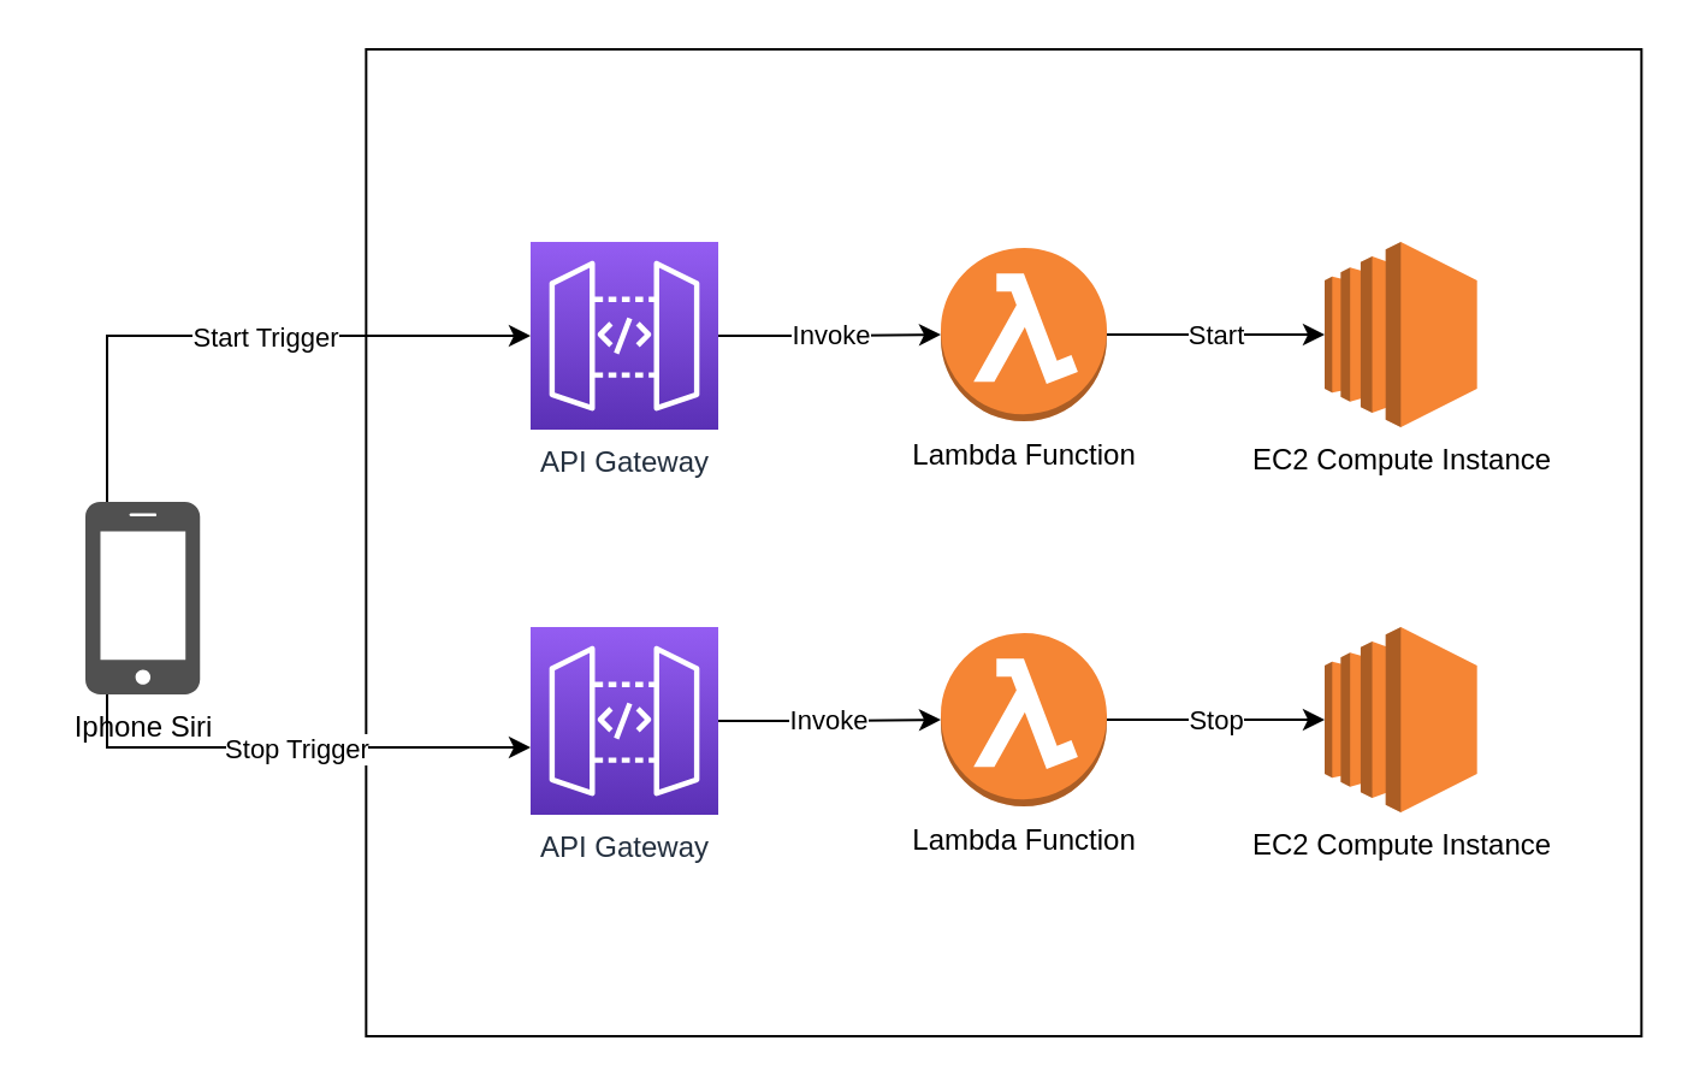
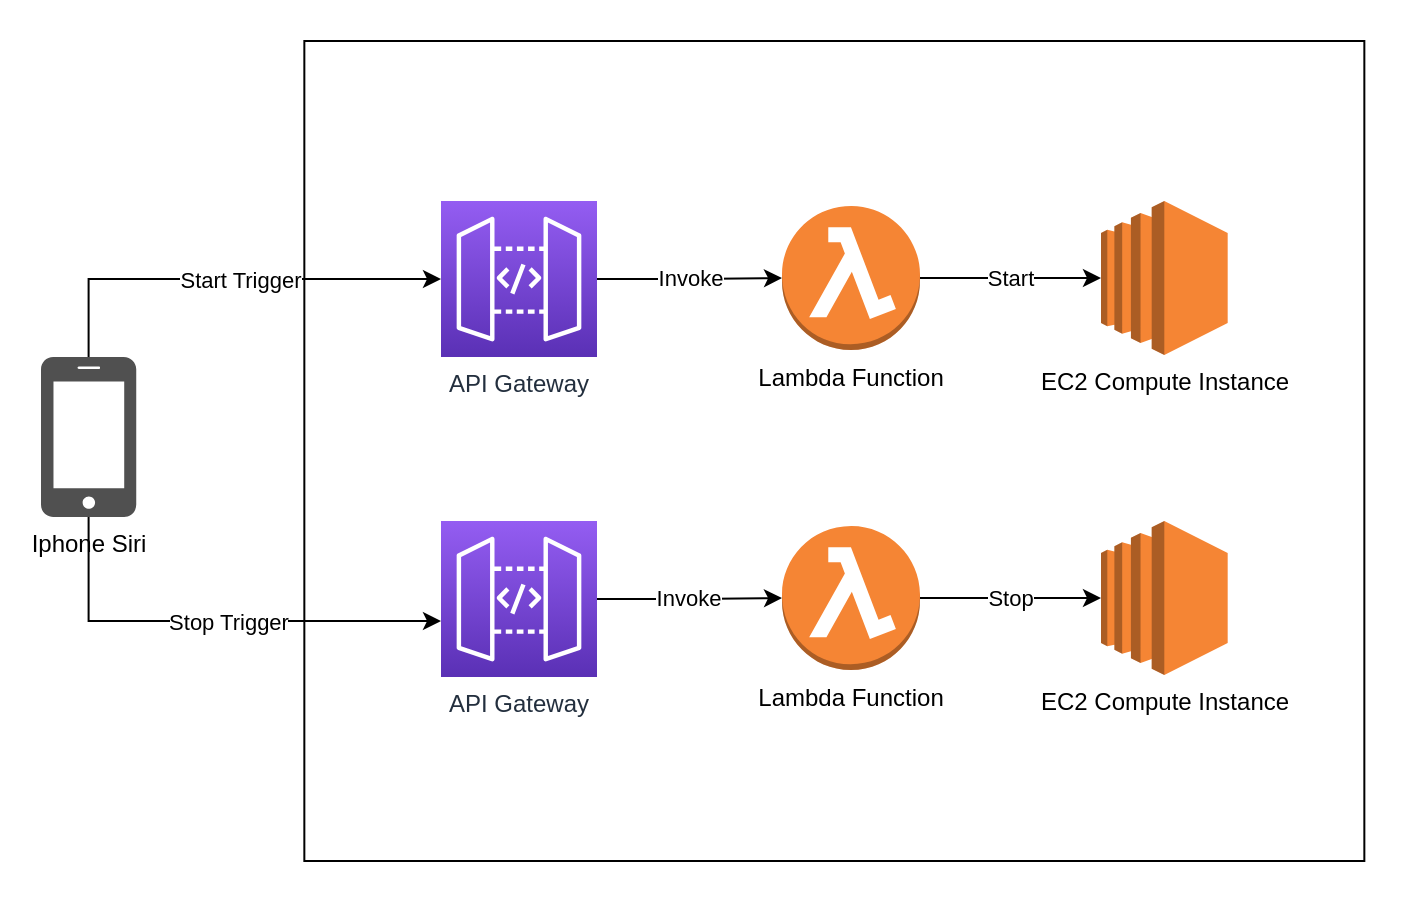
- <mxCell id="7" value="Iphone Siri&lt;br&gt;" style="pointerEvents=1;shadow=0;dashed=0;html=1;strokeColor=none;fillColor=#505050;labelPosition=center;verticalLabelPosition=bottom;verticalAlign=top;outlineConnect=0;align=center;shape=mxgraph.office.devices.cell_phone_iphone_standalone;" parent="1" vertex="1"><mxGeometry x="35" y="208" width="47.62" height="80" as="geometry" /></mxCell>
+ <mxCell id="7" value="Iphone Siri&lt;br&gt;" style="pointerEvents=1;shadow=0;dashed=0;html=1;strokeColor=none;fillColor=#505050;labelPosition=center;verticalLabelPosition=bottom;verticalAlign=top;outlineConnect=0;align=center;shape=mxgraph.office.devices.cell_phone_iphone_standalone;" parent="1" vertex="1"><mxGeometry x="20" y="178" width="47.62" height="80" as="geometry" /></mxCell>
